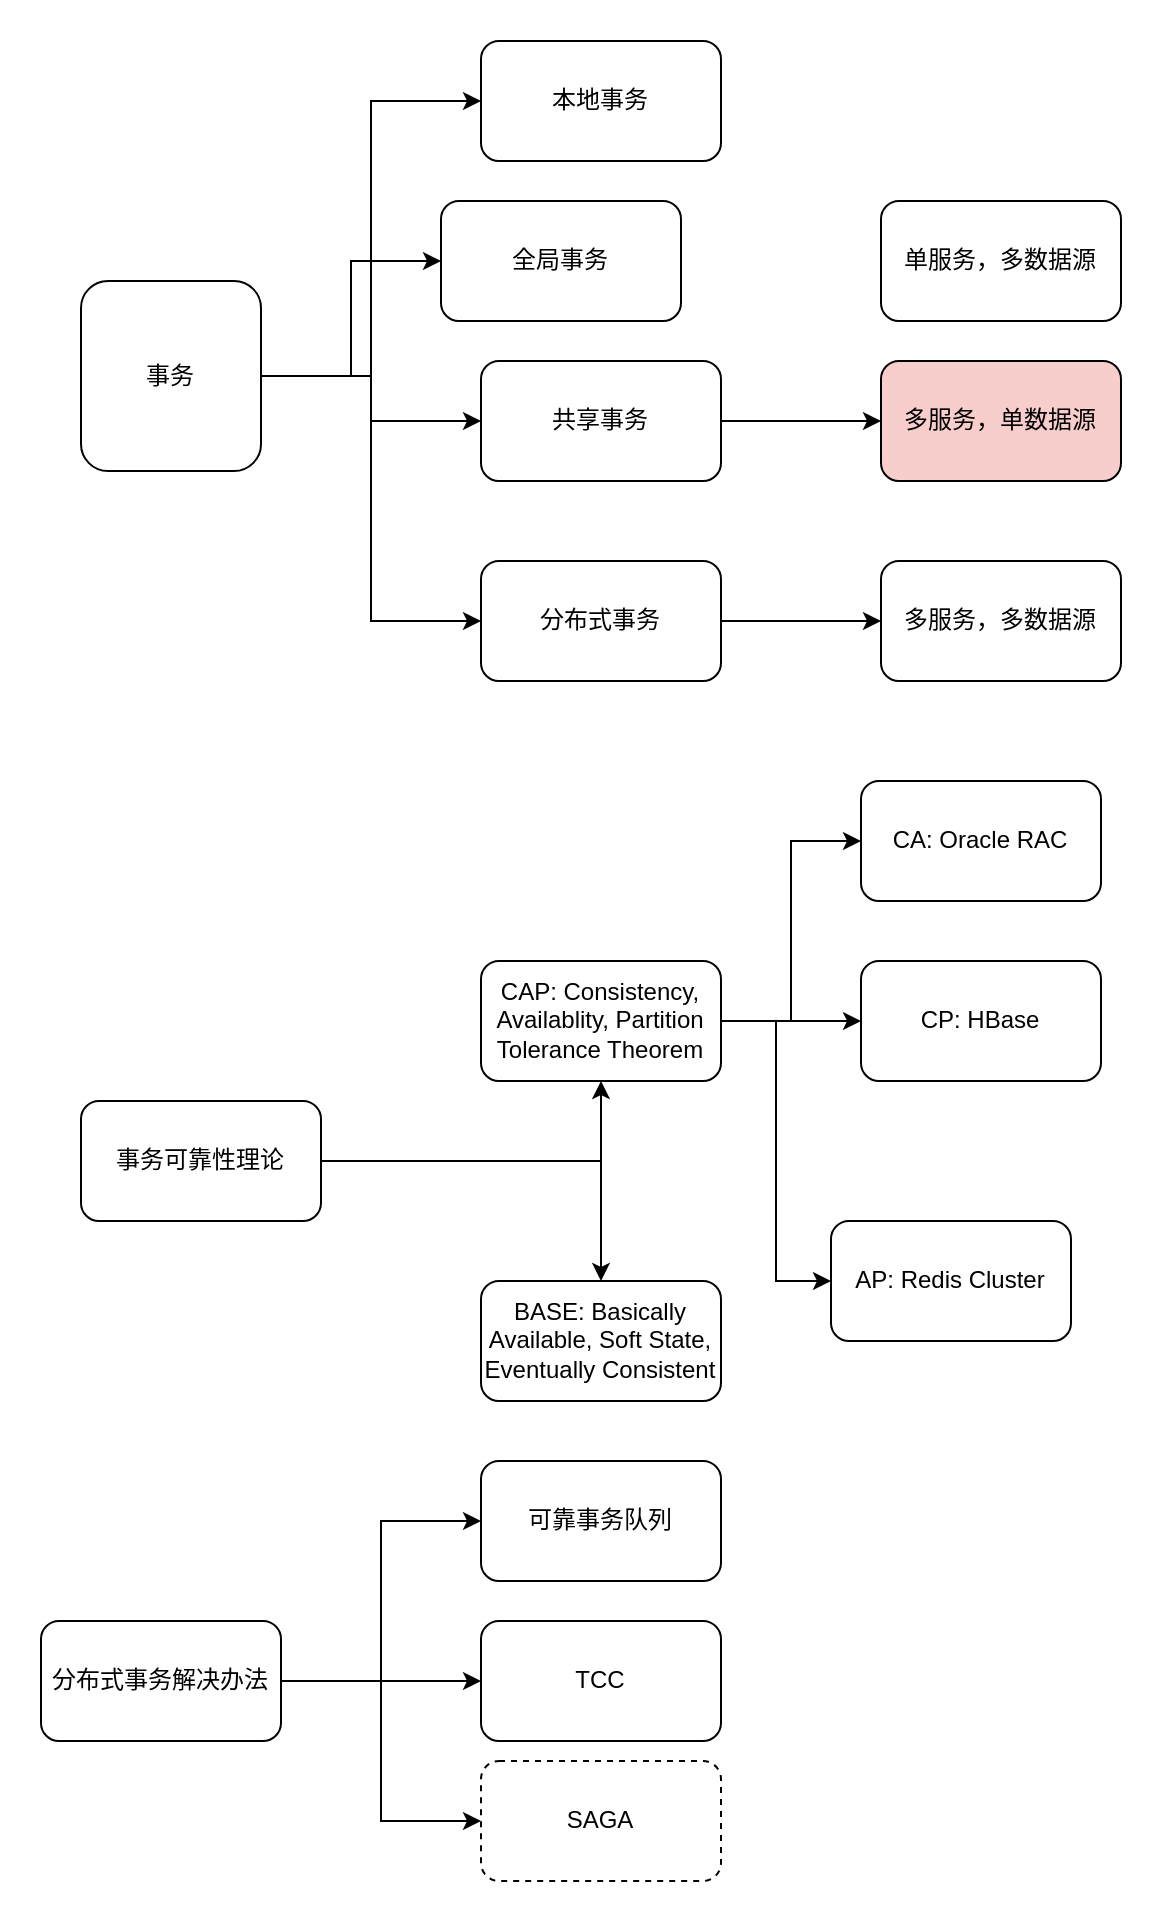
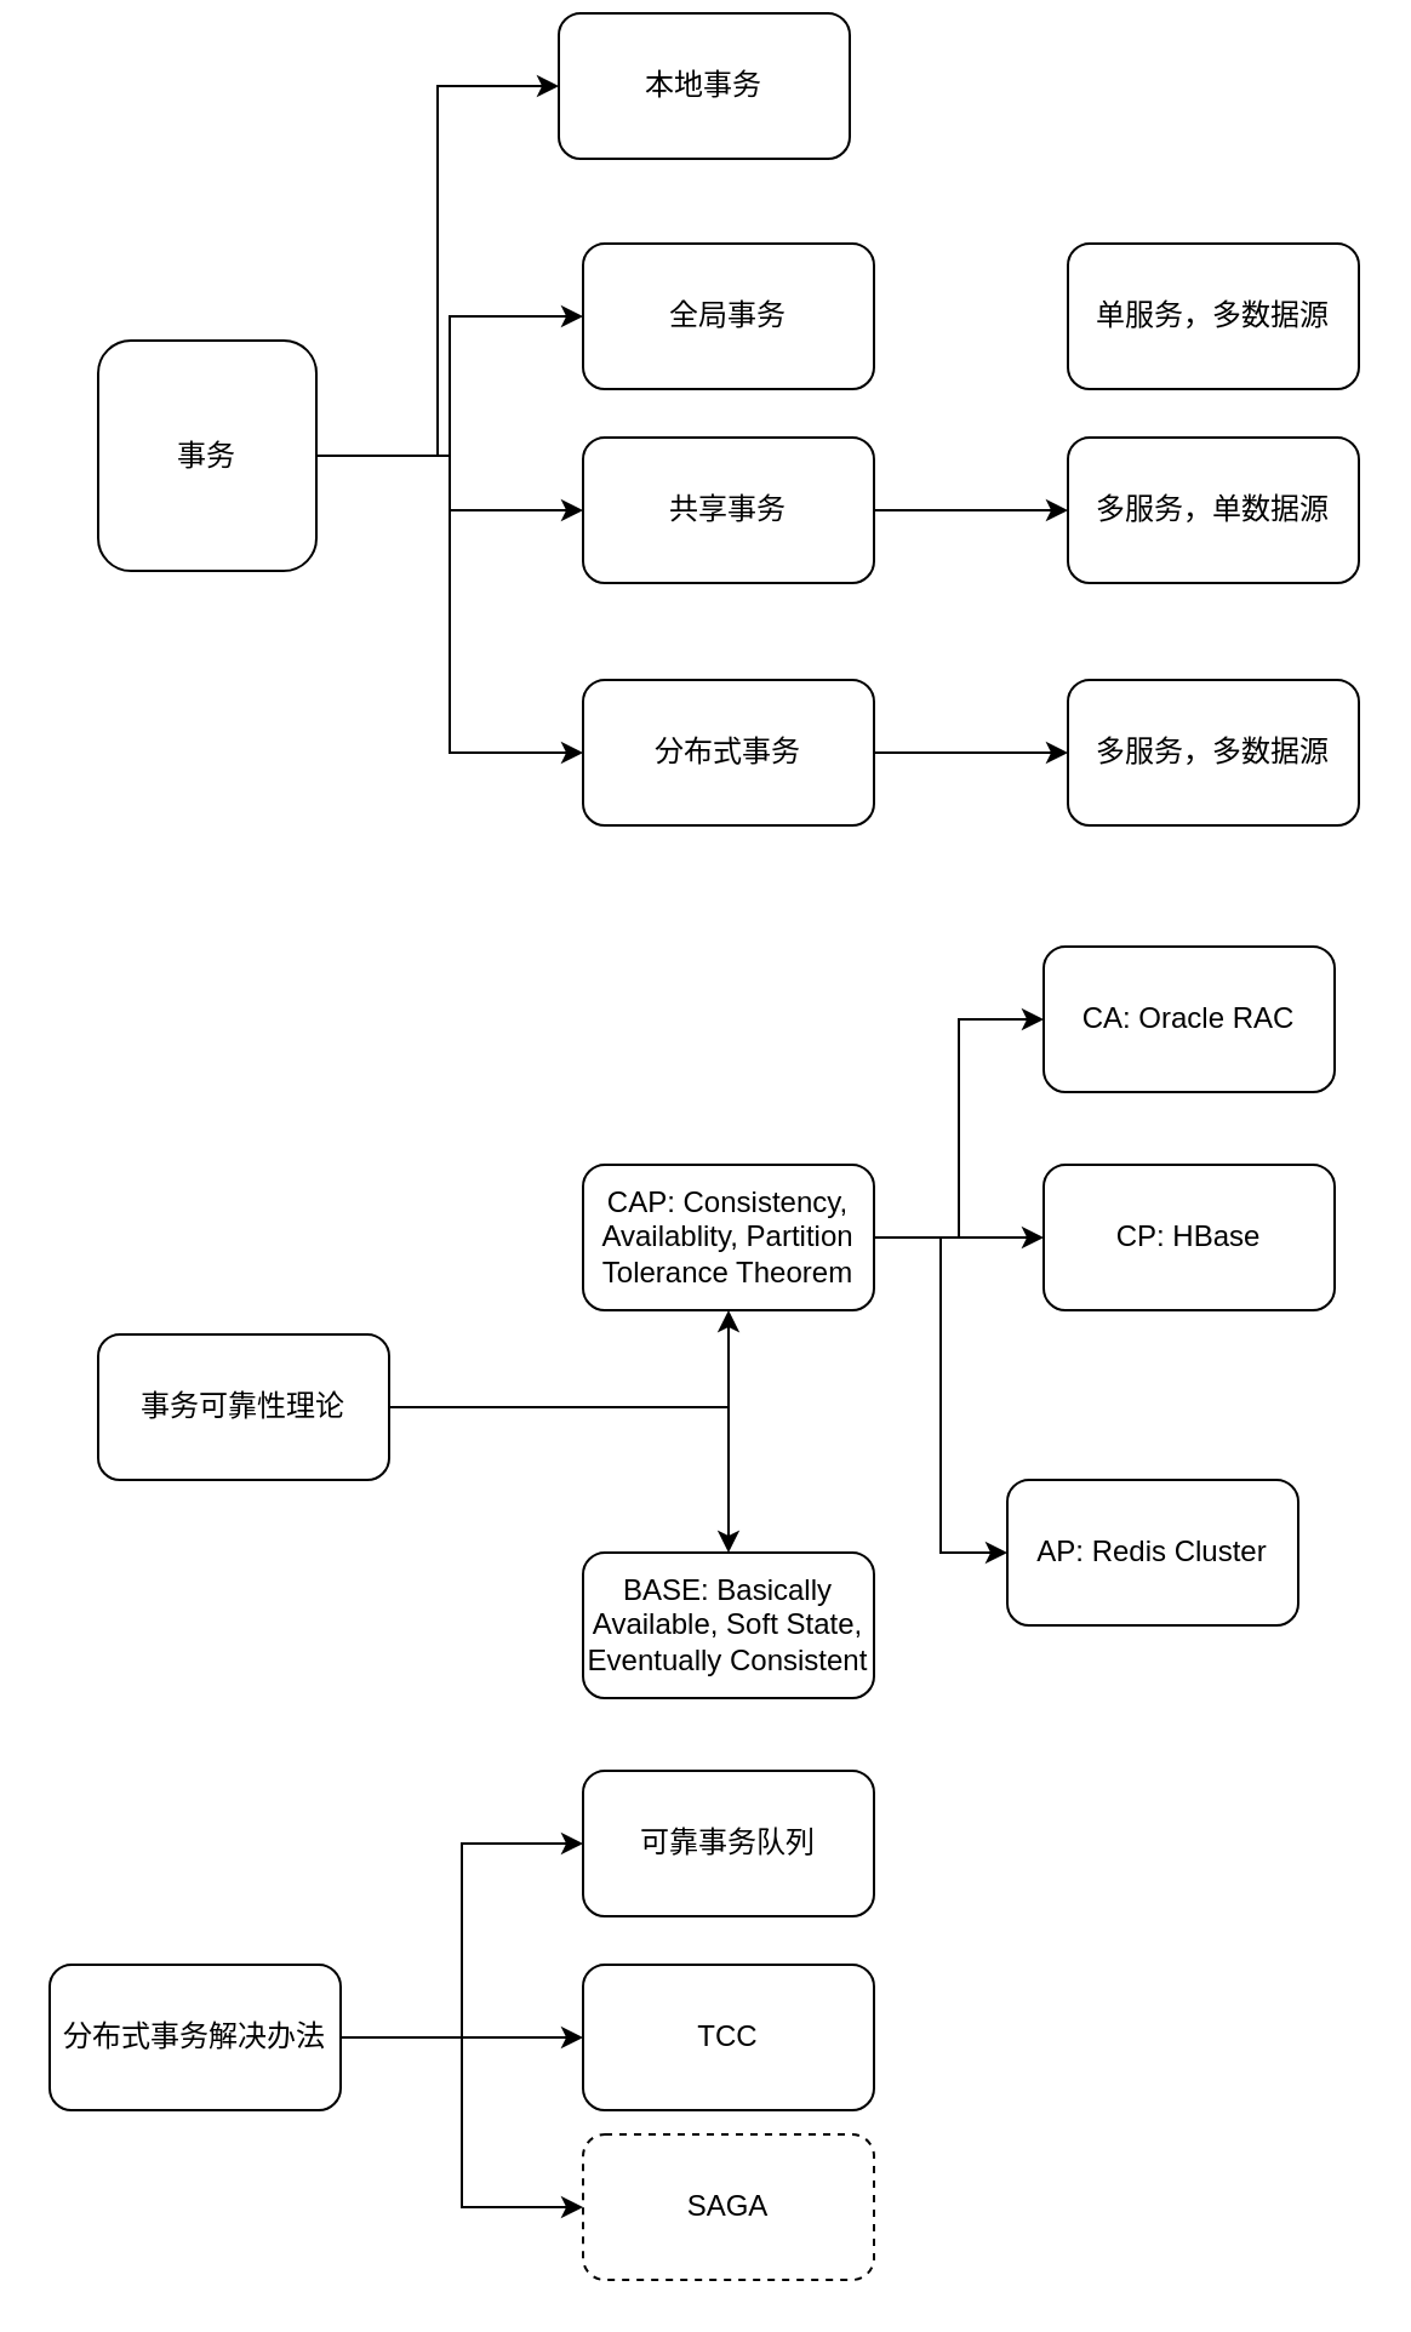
- <mxCell id="7" value="本地事务" style="rounded=1;whiteSpace=wrap;html=1;" vertex="1" parent="1"><mxGeometry x="240" y="20" width="120" height="60" as="geometry" /></mxCell>
+ <mxCell id="7" value="本地事务" style="rounded=1;whiteSpace=wrap;html=1;" vertex="1" parent="1"><mxGeometry x="230" y="5" width="120" height="60" as="geometry" /></mxCell>
- <mxCell id="8" value="全局事务" style="rounded=1;whiteSpace=wrap;html=1;" vertex="1" parent="1"><mxGeometry x="220" y="100" width="120" height="60" as="geometry" /></mxCell>
+ <mxCell id="8" value="全局事务" style="rounded=1;whiteSpace=wrap;html=1;" vertex="1" parent="1"><mxGeometry x="240" y="100" width="120" height="60" as="geometry" /></mxCell>
- <mxCell id="14" value="多服务，单数据源" style="rounded=1;whiteSpace=wrap;html=1;fillColor=#f8cecc;" vertex="1" parent="1"><mxGeometry x="440" y="180" width="120" height="60" as="geometry" /></mxCell>
+ <mxCell id="14" value="多服务，单数据源" style="rounded=1;whiteSpace=wrap;html=1;" vertex="1" parent="1"><mxGeometry x="440" y="180" width="120" height="60" as="geometry" /></mxCell>
